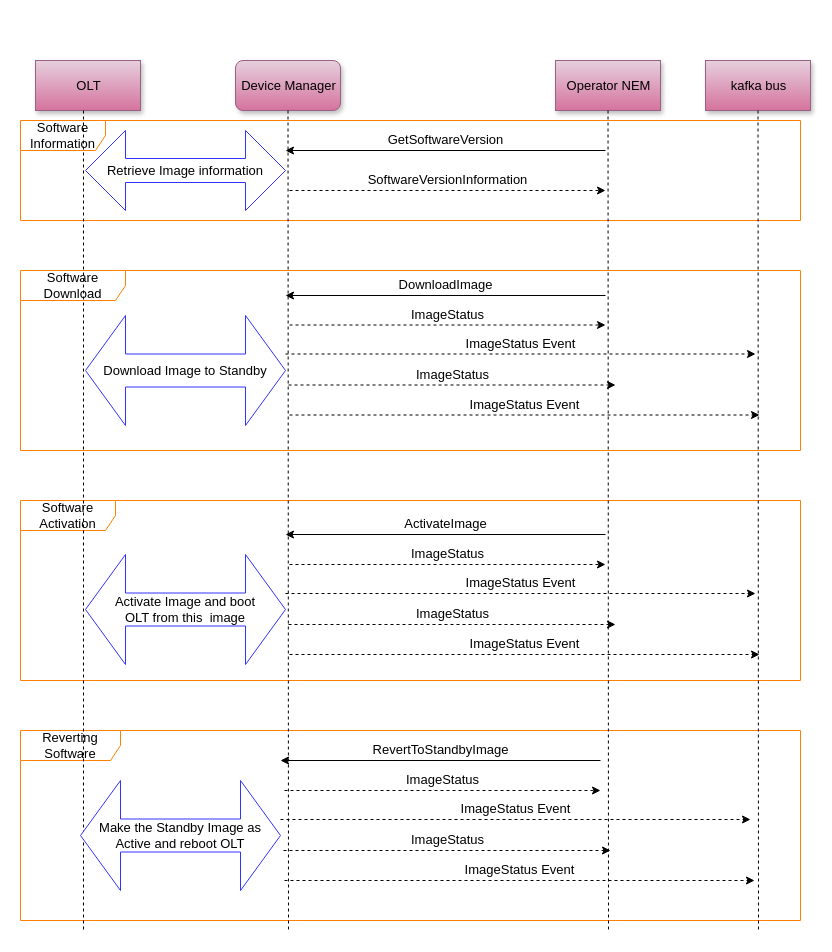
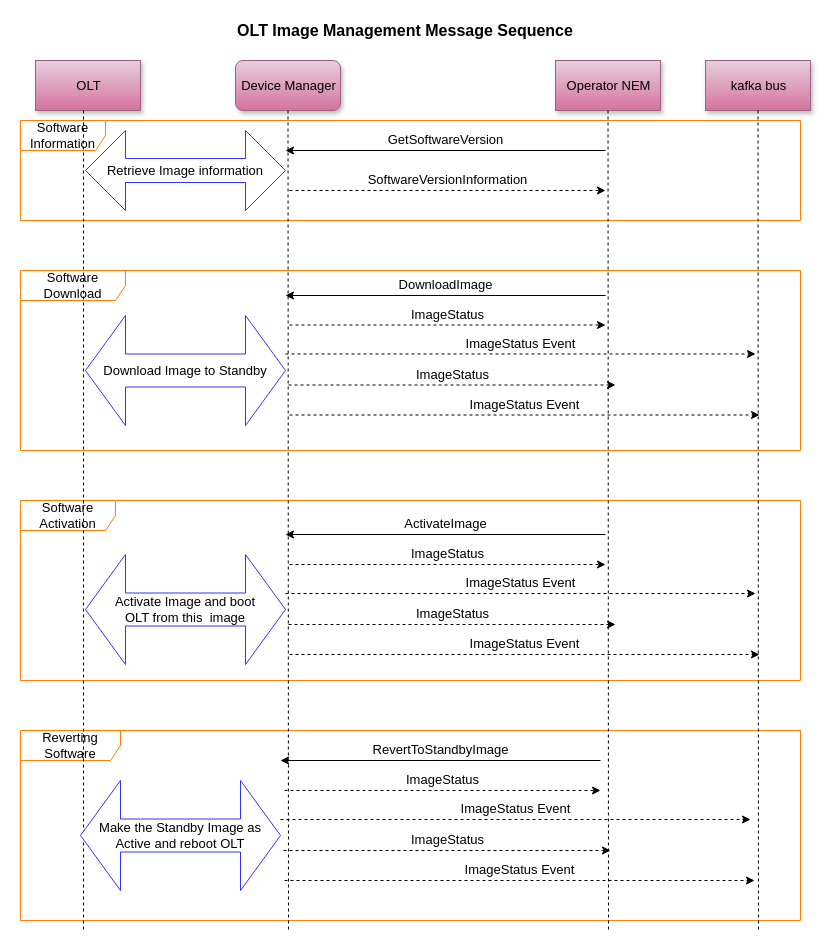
+ <mxCell id="8" value="OLT Image Management Message Sequence" style="text;html=1;strokeColor=none;fillColor=none;align=center;verticalAlign=middle;whiteSpace=wrap;rounded=0;shadow=1;fontSize=16;fontStyle=1" vertex="1" parent="1"><mxGeometry x="185" y="20" width="440" height="20" as="geometry" /></mxCell>
